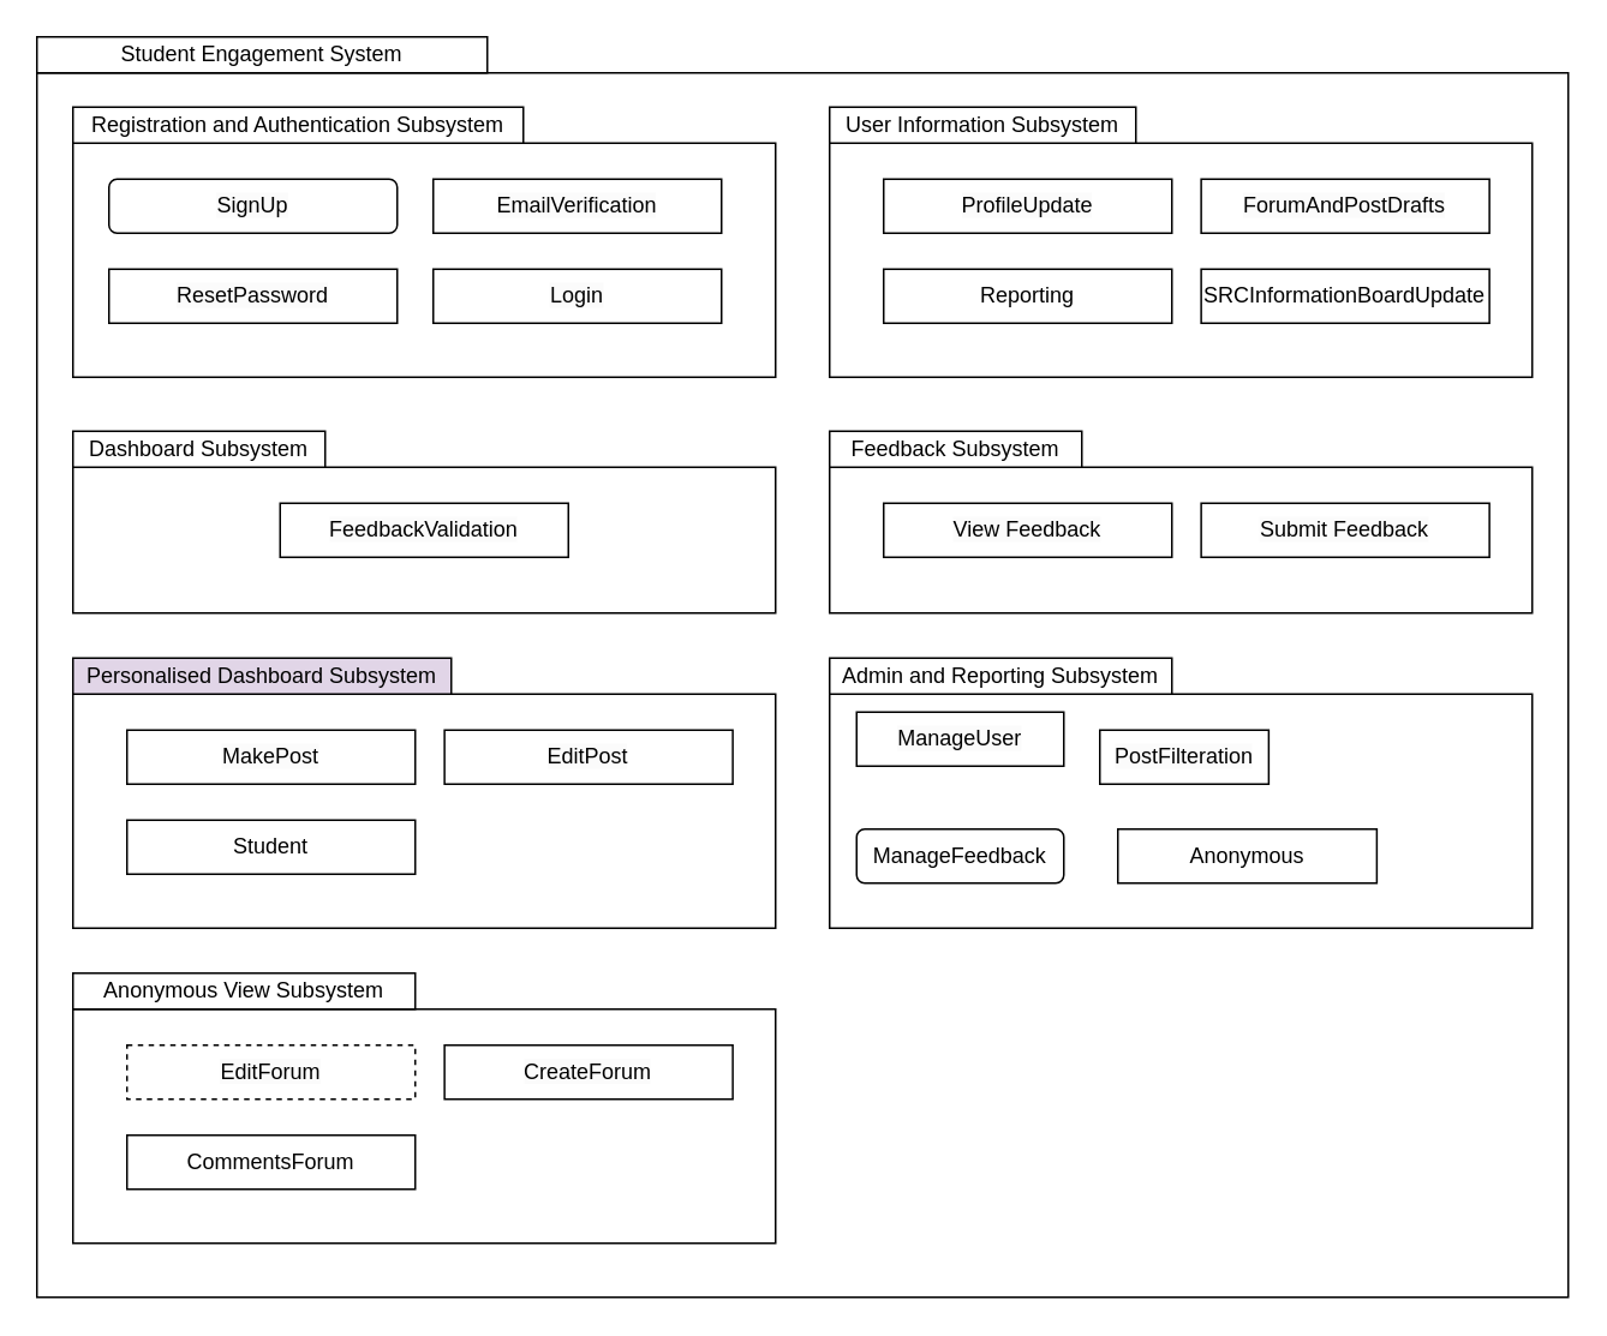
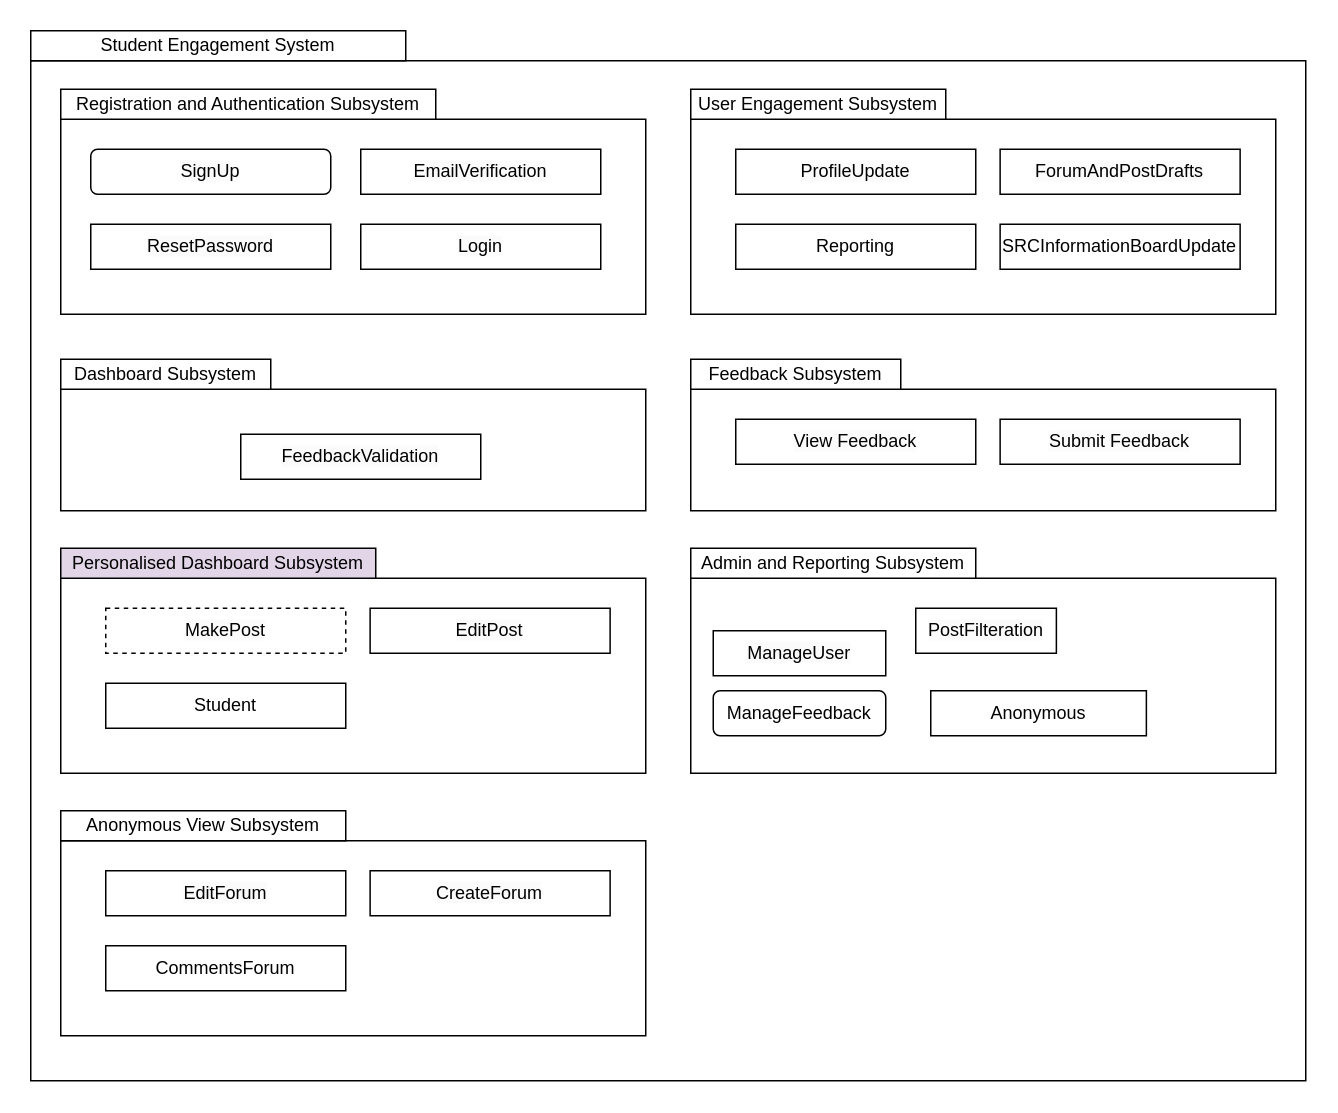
- <mxCell id="20" value="User Information Subsystem" style="rounded=0;whiteSpace=wrap;html=1;" parent="1" vertex="1"><mxGeometry x="460" y="59" width="170" height="20" as="geometry" /></mxCell>
+ <mxCell id="20" value="User Engagement Subsystem" style="rounded=0;whiteSpace=wrap;html=1;" parent="1" vertex="1"><mxGeometry x="460" y="59" width="170" height="20" as="geometry" /></mxCell>
- <mxCell id="27" value="&lt;font color=&quot;#000000&quot;&gt;&lt;span style=&quot;background-color: rgb(251, 251, 251);&quot;&gt;FeedbackValidation&lt;/span&gt;&lt;/font&gt;" style="rounded=0;whiteSpace=wrap;html=1;" parent="1" vertex="1"><mxGeometry x="155" y="279" width="160" height="30" as="geometry" /></mxCell>
+ <mxCell id="27" value="&lt;font color=&quot;#000000&quot;&gt;&lt;span style=&quot;background-color: rgb(251, 251, 251);&quot;&gt;FeedbackValidation&lt;/span&gt;&lt;/font&gt;" style="rounded=0;whiteSpace=wrap;html=1;" parent="1" vertex="1"><mxGeometry x="160" y="289" width="160" height="30" as="geometry" /></mxCell>
- <mxCell id="5" value="&lt;span style=&quot;color: rgb(0, 0, 0); font-family: Helvetica; font-size: 12px; font-style: normal; font-variant-ligatures: normal; font-variant-caps: normal; font-weight: 400; letter-spacing: normal; orphans: 2; text-align: center; text-indent: 0px; text-transform: none; widows: 2; word-spacing: 0px; -webkit-text-stroke-width: 0px; background-color: rgb(251, 251, 251); text-decoration-thickness: initial; text-decoration-style: initial; text-decoration-color: initial; float: none; display: inline !important;&quot;&gt;ManageUser&lt;/span&gt;" style="rounded=0;whiteSpace=wrap;html=1;" parent="1" vertex="1"><mxGeometry x="475" y="395" width="115" height="30" as="geometry" /></mxCell>
+ <mxCell id="5" value="&lt;span style=&quot;color: rgb(0, 0, 0); font-family: Helvetica; font-size: 12px; font-style: normal; font-variant-ligatures: normal; font-variant-caps: normal; font-weight: 400; letter-spacing: normal; orphans: 2; text-align: center; text-indent: 0px; text-transform: none; widows: 2; word-spacing: 0px; -webkit-text-stroke-width: 0px; background-color: rgb(251, 251, 251); text-decoration-thickness: initial; text-decoration-style: initial; text-decoration-color: initial; float: none; display: inline !important;&quot;&gt;ManageUser&lt;/span&gt;" style="rounded=0;whiteSpace=wrap;html=1;" parent="1" vertex="1"><mxGeometry x="475" y="420" width="115" height="30" as="geometry" /></mxCell>
- <mxCell id="15" value="&lt;span style=&quot;color: rgb(0, 0, 0); font-family: Helvetica; font-size: 12px; font-style: normal; font-variant-ligatures: normal; font-variant-caps: normal; font-weight: 400; letter-spacing: normal; orphans: 2; text-align: center; text-indent: 0px; text-transform: none; widows: 2; word-spacing: 0px; -webkit-text-stroke-width: 0px; background-color: rgb(251, 251, 251); text-decoration-thickness: initial; text-decoration-style: initial; text-decoration-color: initial; float: none; display: inline !important;&quot;&gt;MakePost&lt;/span&gt;" style="rounded=0;whiteSpace=wrap;html=1;" parent="1" vertex="1"><mxGeometry x="70" y="405" width="160" height="30" as="geometry" /></mxCell>
+ <mxCell id="15" value="&lt;span style=&quot;color: rgb(0, 0, 0); font-family: Helvetica; font-size: 12px; font-style: normal; font-variant-ligatures: normal; font-variant-caps: normal; font-weight: 400; letter-spacing: normal; orphans: 2; text-align: center; text-indent: 0px; text-transform: none; widows: 2; word-spacing: 0px; -webkit-text-stroke-width: 0px; background-color: rgb(251, 251, 251); text-decoration-thickness: initial; text-decoration-style: initial; text-decoration-color: initial; float: none; display: inline !important;&quot;&gt;MakePost&lt;/span&gt;" style="rounded=0;whiteSpace=wrap;html=1;dashed=1;" parent="1" vertex="1"><mxGeometry x="70" y="405" width="160" height="30" as="geometry" /></mxCell>
- <mxCell id="36" value="&lt;span style=&quot;color: rgb(0, 0, 0); font-family: Helvetica; font-size: 12px; font-style: normal; font-variant-ligatures: normal; font-variant-caps: normal; font-weight: 400; letter-spacing: normal; orphans: 2; text-align: center; text-indent: 0px; text-transform: none; widows: 2; word-spacing: 0px; -webkit-text-stroke-width: 0px; background-color: rgb(251, 251, 251); text-decoration-thickness: initial; text-decoration-style: initial; text-decoration-color: initial; float: none; display: inline !important;&quot;&gt;EditForum&lt;/span&gt;" style="rounded=0;whiteSpace=wrap;html=1;dashed=1;" parent="1" vertex="1"><mxGeometry x="70" y="580" width="160" height="30" as="geometry" /></mxCell>
+ <mxCell id="36" value="&lt;span style=&quot;color: rgb(0, 0, 0); font-family: Helvetica; font-size: 12px; font-style: normal; font-variant-ligatures: normal; font-variant-caps: normal; font-weight: 400; letter-spacing: normal; orphans: 2; text-align: center; text-indent: 0px; text-transform: none; widows: 2; word-spacing: 0px; -webkit-text-stroke-width: 0px; background-color: rgb(251, 251, 251); text-decoration-thickness: initial; text-decoration-style: initial; text-decoration-color: initial; float: none; display: inline !important;&quot;&gt;EditForum&lt;/span&gt;" style="rounded=0;whiteSpace=wrap;html=1;" parent="1" vertex="1"><mxGeometry x="70" y="580" width="160" height="30" as="geometry" /></mxCell>
